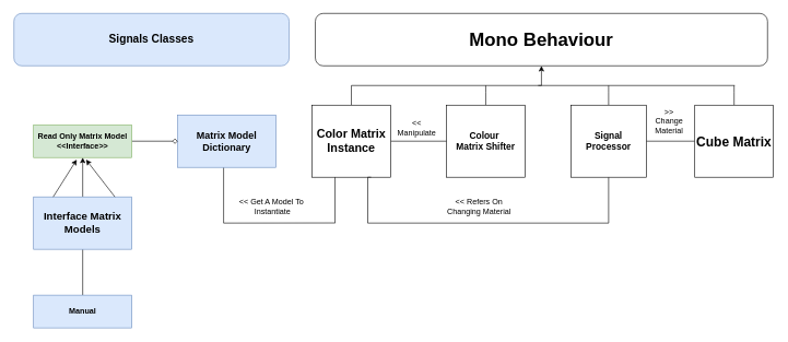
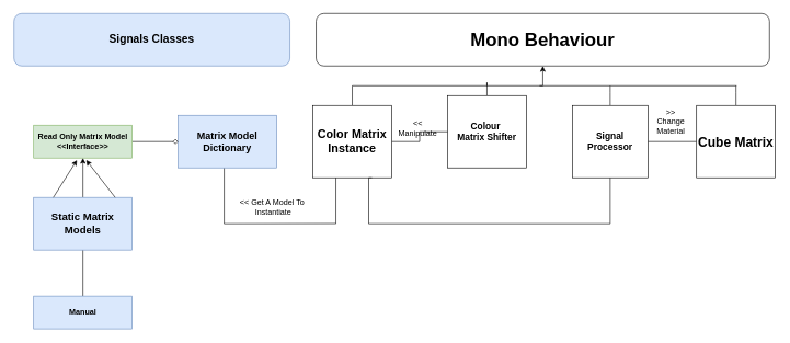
- <mxCell id="4" value="&lt;div&gt;&lt;b&gt;&lt;font style=&quot;font-size: 14px;&quot;&gt;Colour&amp;nbsp;&lt;/font&gt;&lt;/b&gt;&lt;/div&gt;&lt;div&gt;&lt;b&gt;&lt;font style=&quot;font-size: 14px;&quot;&gt;Matrix Shifter&lt;/font&gt;&lt;/b&gt;&lt;/div&gt;" style="rounded=0;whiteSpace=wrap;html=1;" vertex="1" parent="1"><mxGeometry x="680" y="160" width="120" height="110" as="geometry" /></mxCell>
+ <mxCell id="4" value="&lt;div&gt;&lt;b&gt;&lt;font style=&quot;font-size: 14px;&quot;&gt;Colour&amp;nbsp;&lt;/font&gt;&lt;/b&gt;&lt;/div&gt;&lt;div&gt;&lt;b&gt;&lt;font style=&quot;font-size: 14px;&quot;&gt;Matrix Shifter&lt;/font&gt;&lt;/b&gt;&lt;/div&gt;" style="rounded=0;whiteSpace=wrap;html=1;" vertex="1" parent="1"><mxGeometry x="680" y="145" width="120" height="110" as="geometry" /></mxCell>
- <mxCell id="18" value="&amp;lt;&amp;lt; Refers On Changing Material" style="text;html=1;strokeColor=none;fillColor=none;align=center;verticalAlign=middle;whiteSpace=wrap;rounded=0;" vertex="1" parent="1"><mxGeometry x="670" y="300" width="120" height="30" as="geometry" /></mxCell>
- <mxCell id="26" value="&lt;font style=&quot;font-size: 16px;&quot;&gt;&lt;b&gt;Interface Matrix Models&lt;br&gt;&lt;/b&gt;&lt;/font&gt;" style="rounded=0;whiteSpace=wrap;html=1;fillColor=#dae8fc;strokeColor=#6c8ebf;" vertex="1" parent="1"><mxGeometry x="50" y="300" width="150" height="80" as="geometry" /></mxCell>
+ <mxCell id="26" value="&lt;font style=&quot;font-size: 16px;&quot;&gt;&lt;b&gt;Static Matrix Models&lt;br&gt;&lt;/b&gt;&lt;/font&gt;" style="rounded=0;whiteSpace=wrap;html=1;fillColor=#dae8fc;strokeColor=#6c8ebf;" vertex="1" parent="1"><mxGeometry x="50" y="300" width="150" height="80" as="geometry" /></mxCell>
